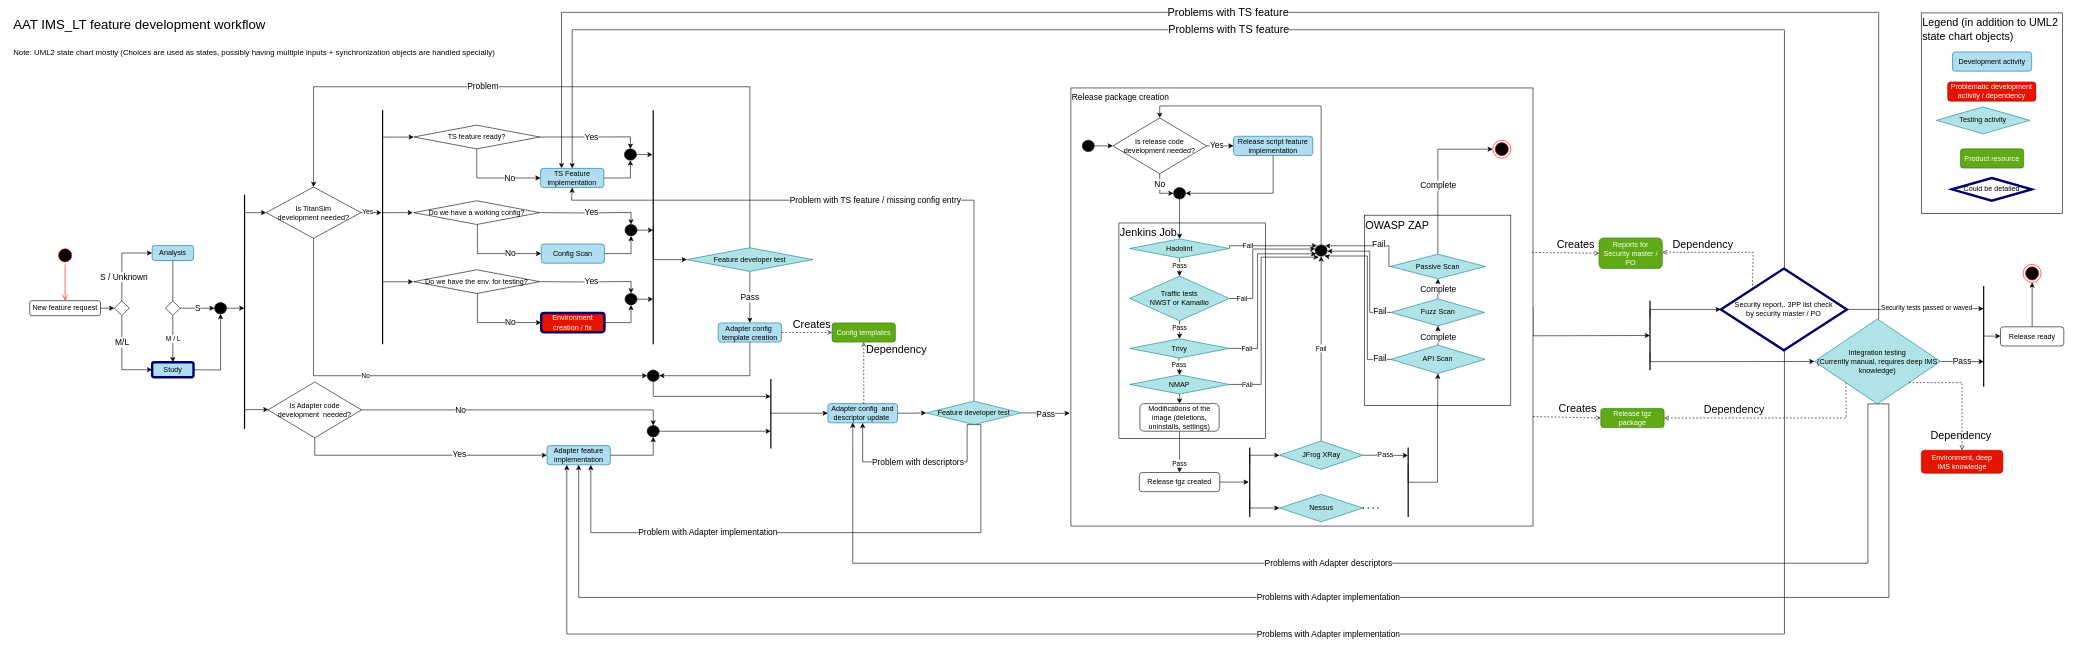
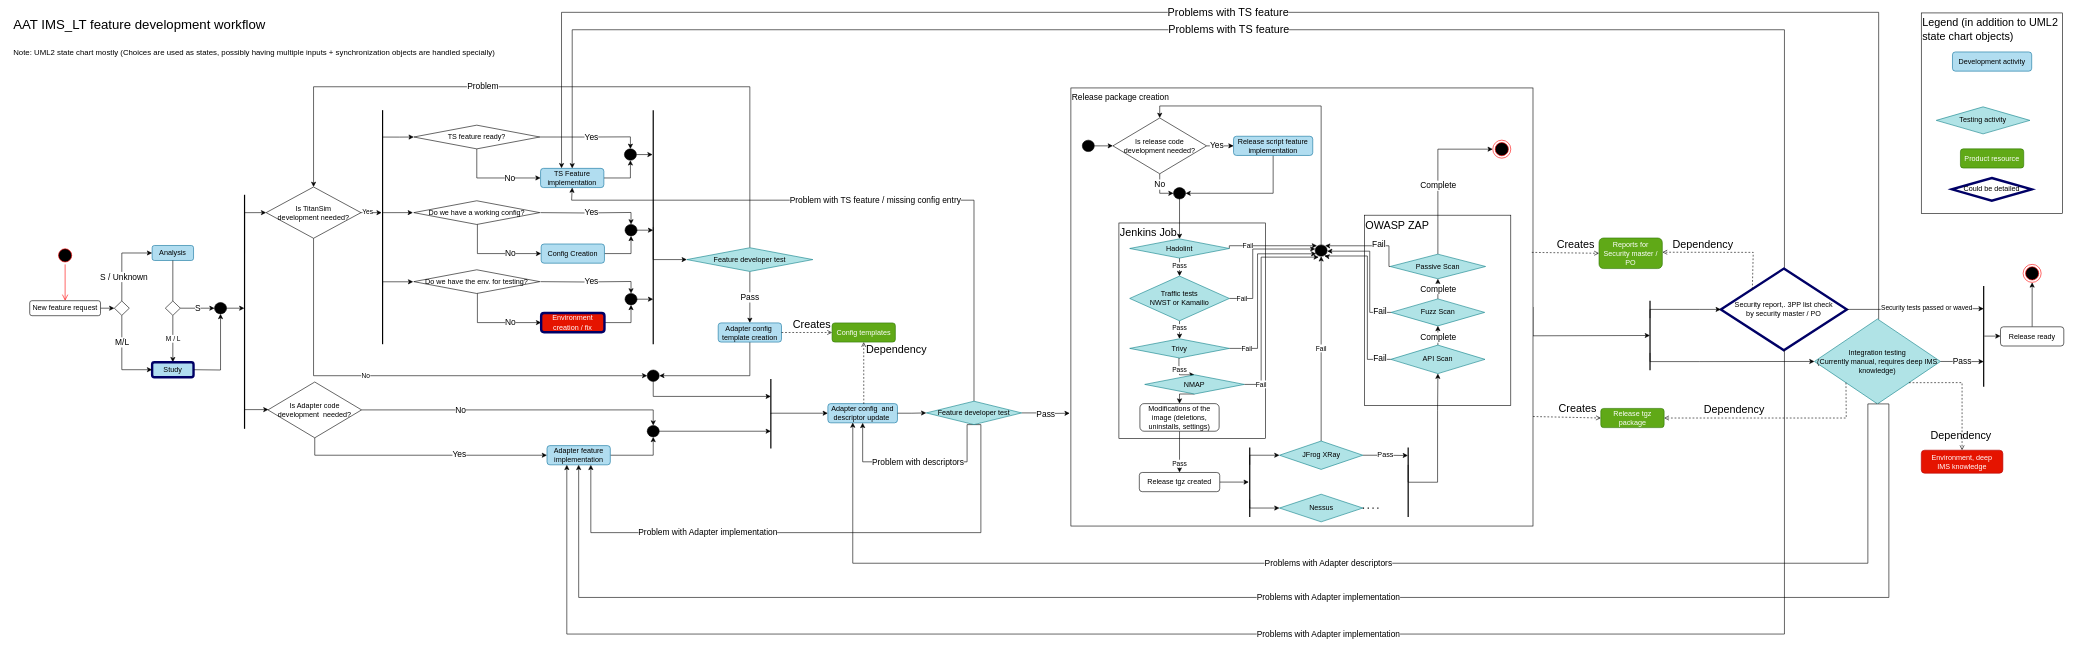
- <mxCell id="158" value="Problematic development activity / dependency" style="rounded=1;whiteSpace=wrap;html=1;fillColor=#e51400;fontColor=#ffffff;strokeColor=#B20000;" parent="1" vertex="1"><mxGeometry x="3245" y="136" width="147" height="32" as="geometry" /></mxCell>
- <mxCell id="50" value="Config Scan" style="rounded=1;whiteSpace=wrap;html=1;fillColor=#b1ddf0;strokeColor=#10739e;" parent="1" vertex="1"><mxGeometry x="901.25" y="406" width="105.5" height="32" as="geometry" /></mxCell>
+ <mxCell id="50" value="Config Creation" style="rounded=1;whiteSpace=wrap;html=1;fillColor=#b1ddf0;strokeColor=#10739e;" parent="1" vertex="1"><mxGeometry x="901.25" y="406" width="105.5" height="32" as="geometry" /></mxCell>
- <mxCell id="84" value="NMAP" style="rhombus;whiteSpace=wrap;html=1;fillColor=#b0e3e6;strokeColor=#0e8088;" parent="1" vertex="1"><mxGeometry x="1882" y="624" width="166" height="32" as="geometry" /></mxCell>
+ <mxCell id="84" value="NMAP" style="rhombus;whiteSpace=wrap;html=1;fillColor=#b0e3e6;strokeColor=#0e8088;" parent="1" vertex="1"><mxGeometry x="1907" y="624" width="166" height="32" as="geometry" /></mxCell>
